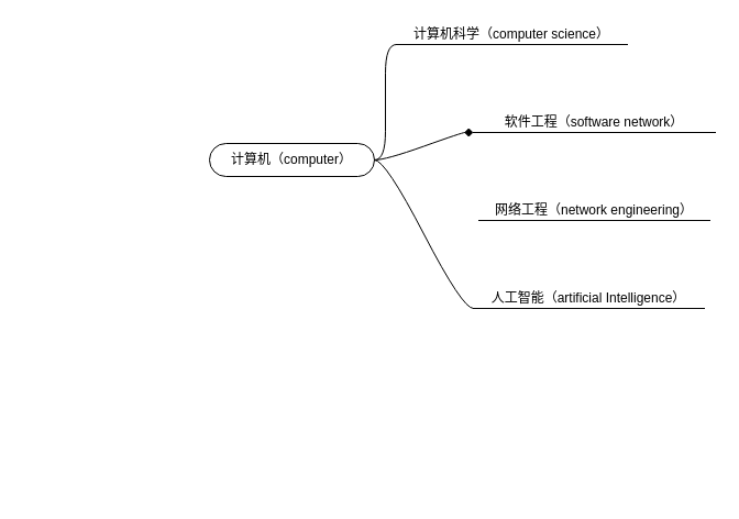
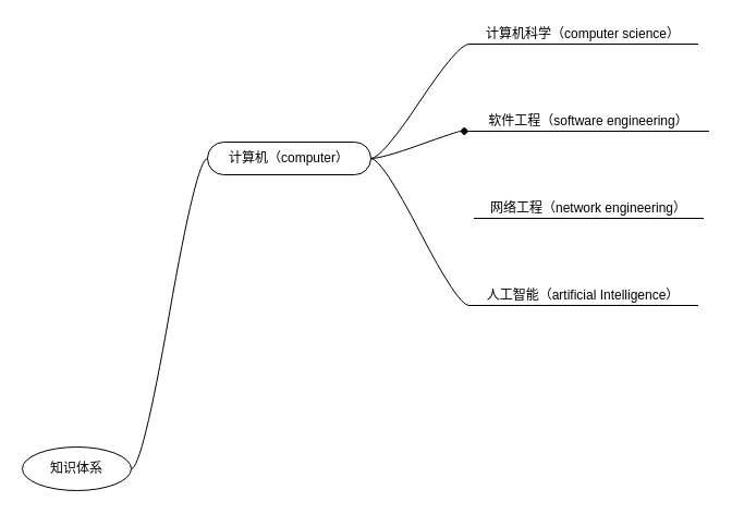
- <mxCell id="5" value="计算机科学（computer science）" style="whiteSpace=wrap;html=1;shape=partialRectangle;top=0;left=0;bottom=1;right=0;points=[[0,1],[1,1]];fillColor=none;align=center;verticalAlign=bottom;routingCenterY=0.5;snapToPoint=1;recursiveResize=0;autosize=1;treeFolding=1;treeMoving=1;newEdgeStyle={&quot;edgeStyle&quot;:&quot;entityRelationEdgeStyle&quot;,&quot;startArrow&quot;:&quot;none&quot;,&quot;endArrow&quot;:&quot;none&quot;,&quot;segment&quot;:10,&quot;curved&quot;:1};" parent="1" vertex="1"><mxGeometry x="360" y="20" width="210" height="20" as="geometry" /></mxCell>
+ <mxCell id="5" value="计算机科学（computer science）" style="whiteSpace=wrap;html=1;shape=partialRectangle;top=0;left=0;bottom=1;right=0;points=[[0,1],[1,1]];fillColor=none;align=center;verticalAlign=bottom;routingCenterY=0.5;snapToPoint=1;recursiveResize=0;autosize=1;treeFolding=1;treeMoving=1;newEdgeStyle={&quot;edgeStyle&quot;:&quot;entityRelationEdgeStyle&quot;,&quot;startArrow&quot;:&quot;none&quot;,&quot;endArrow&quot;:&quot;none&quot;,&quot;segment&quot;:10,&quot;curved&quot;:1};" parent="1" vertex="1"><mxGeometry x="430" y="20" width="210" height="20" as="geometry" /></mxCell>
- <mxCell id="7" value="软件工程（software network）" style="whiteSpace=wrap;html=1;shape=partialRectangle;top=0;left=0;bottom=1;right=0;points=[[0,1],[1,1]];fillColor=none;align=center;verticalAlign=bottom;routingCenterY=0.5;snapToPoint=1;recursiveResize=0;autosize=1;treeFolding=1;treeMoving=1;newEdgeStyle={&quot;edgeStyle&quot;:&quot;entityRelationEdgeStyle&quot;,&quot;startArrow&quot;:&quot;none&quot;,&quot;endArrow&quot;:&quot;none&quot;,&quot;segment&quot;:10,&quot;curved&quot;:1};" parent="1" vertex="1"><mxGeometry x="430" y="100" width="220" height="20" as="geometry" /></mxCell>
+ <mxCell id="7" value="软件工程（software engineering）" style="whiteSpace=wrap;html=1;shape=partialRectangle;top=0;left=0;bottom=1;right=0;points=[[0,1],[1,1]];fillColor=none;align=center;verticalAlign=bottom;routingCenterY=0.5;snapToPoint=1;recursiveResize=0;autosize=1;treeFolding=1;treeMoving=1;newEdgeStyle={&quot;edgeStyle&quot;:&quot;entityRelationEdgeStyle&quot;,&quot;startArrow&quot;:&quot;none&quot;,&quot;endArrow&quot;:&quot;none&quot;,&quot;segment&quot;:10,&quot;curved&quot;:1};" parent="1" vertex="1"><mxGeometry x="430" y="100" width="220" height="20" as="geometry" /></mxCell>
+ <mxCell id="4" value="" style="edgeStyle=entityRelationEdgeStyle;startArrow=none;endArrow=none;segment=10;curved=1;rounded=0;exitX=1;exitY=0.5;exitDx=0;exitDy=0;" parent="1" source="2" target="3" edge="1"><mxGeometry relative="1" as="geometry"><mxPoint x="160" y="40" as="sourcePoint" /></mxGeometry></mxCell>
+ <mxCell id="2" value="知识体系" style="ellipse;whiteSpace=wrap;html=1;align=center;newEdgeStyle={&quot;edgeStyle&quot;:&quot;entityRelationEdgeStyle&quot;,&quot;startArrow&quot;:&quot;none&quot;,&quot;endArrow&quot;:&quot;none&quot;,&quot;segment&quot;:10,&quot;curved&quot;:1};treeFolding=1;treeMoving=1;" parent="1" vertex="1"><mxGeometry x="20" y="410" width="100" height="40" as="geometry" /></mxCell>
